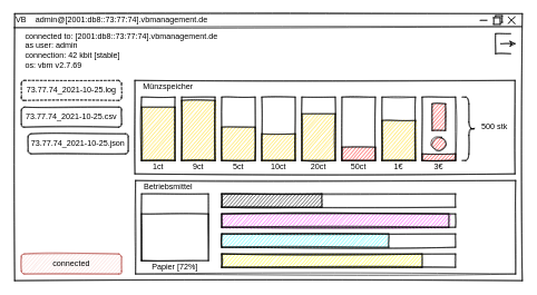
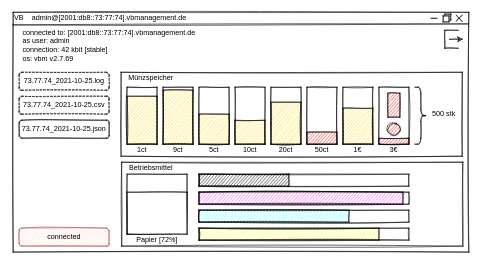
- <mxCell id="19" value="73.77.74_2021-10-25.csv" style="rounded=1;whiteSpace=wrap;html=1;align=center;verticalAlign=middle;sketch=1;" vertex="1" parent="1"><mxGeometry x="31" y="160" width="150" height="30" as="geometry" /></mxCell>
+ <mxCell id="19" value="73.77.74_2021-10-25.csv" style="rounded=1;whiteSpace=wrap;html=1;align=center;verticalAlign=middle;sketch=1;dashed=1;" vertex="1" parent="1"><mxGeometry x="31" y="160" width="150" height="30" as="geometry" /></mxCell>
- <mxCell id="20" value="73.77.74_2021-10-25.json" style="rounded=1;whiteSpace=wrap;html=1;align=center;verticalAlign=middle;sketch=1;" vertex="1" parent="1"><mxGeometry x="41" y="200" width="150" height="30" as="geometry" /></mxCell>
+ <mxCell id="20" value="73.77.74_2021-10-25.json" style="rounded=1;whiteSpace=wrap;html=1;align=center;verticalAlign=middle;sketch=1;" vertex="1" parent="1"><mxGeometry x="31" y="200" width="150" height="30" as="geometry" /></mxCell>
